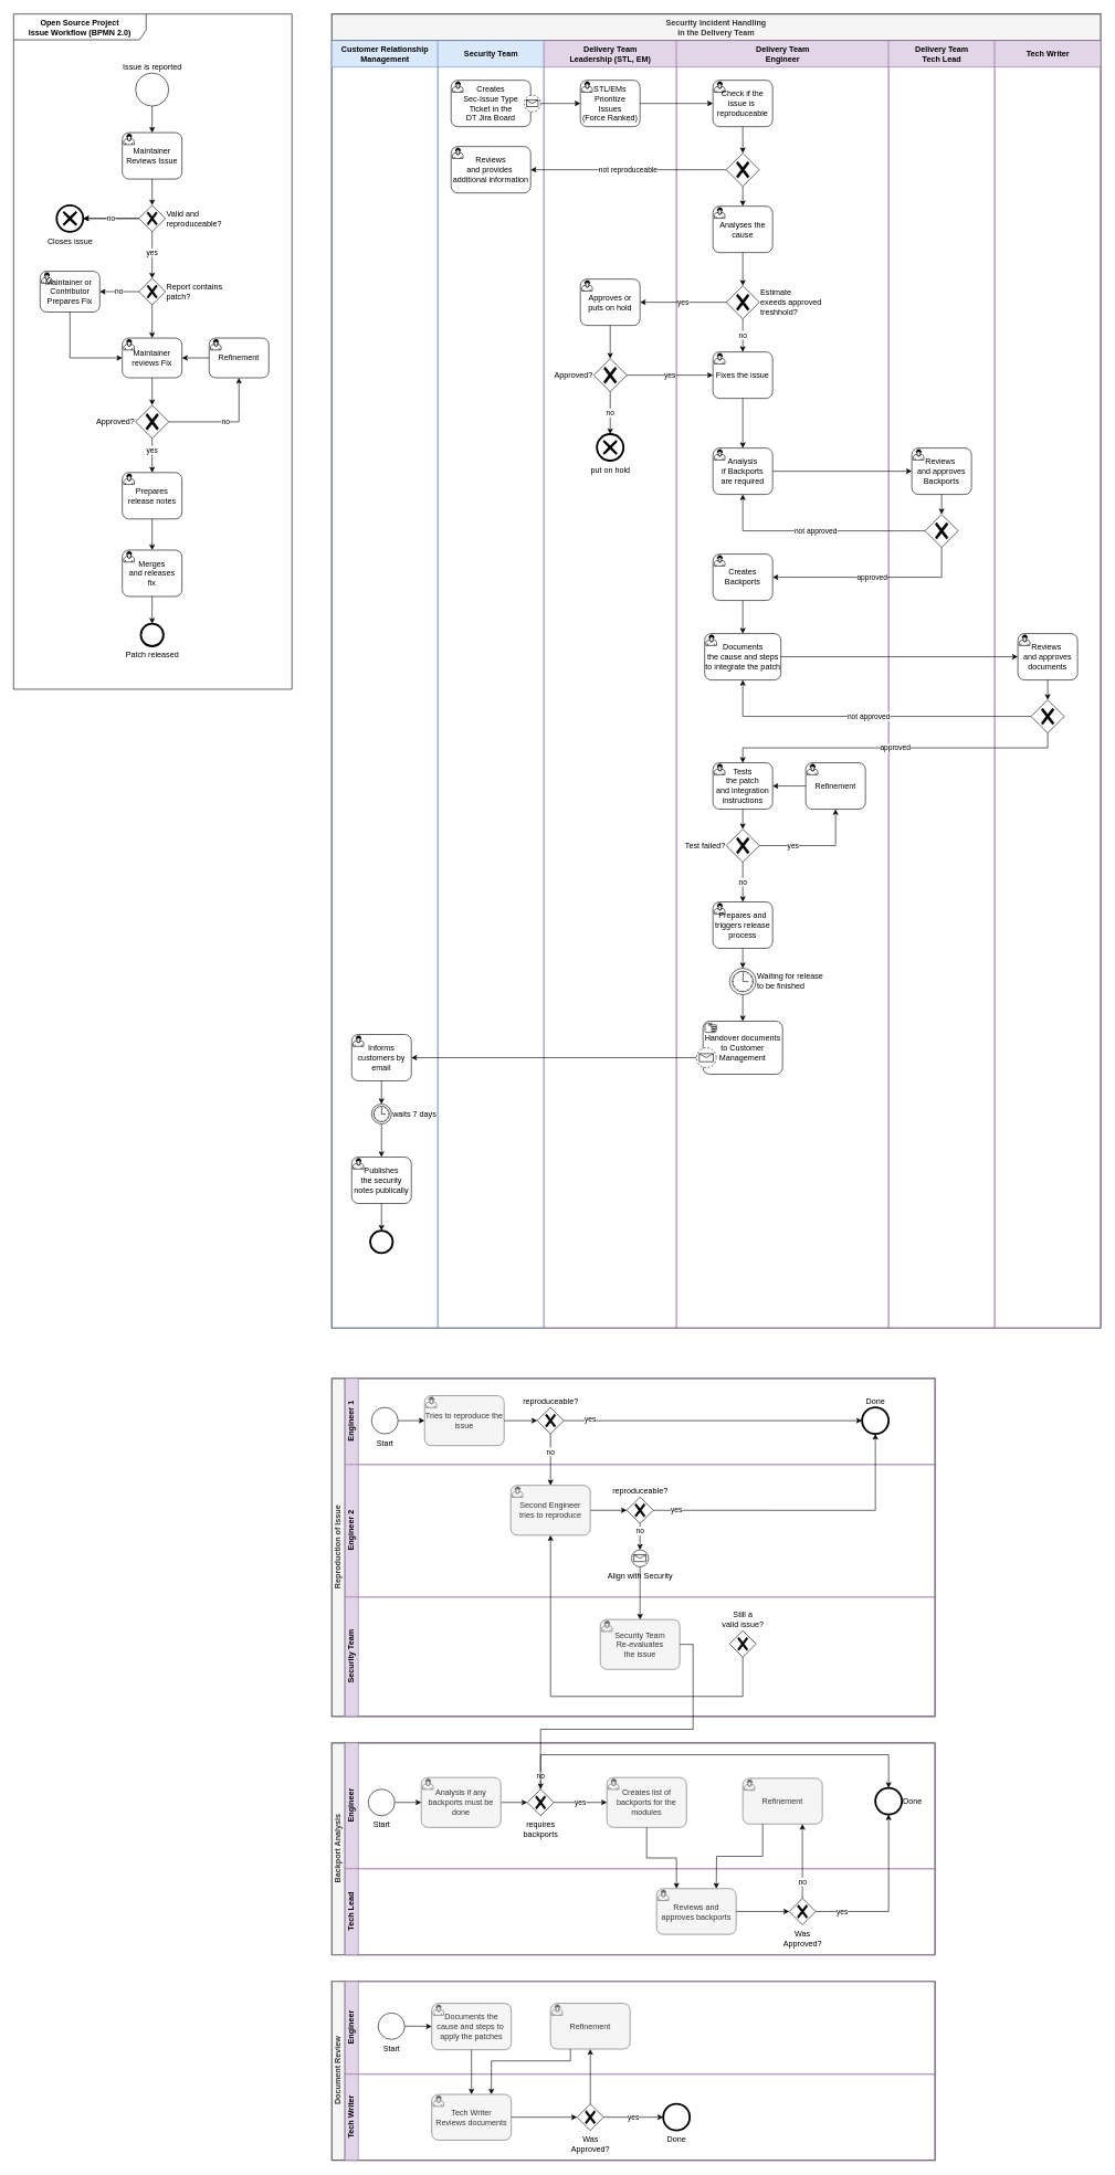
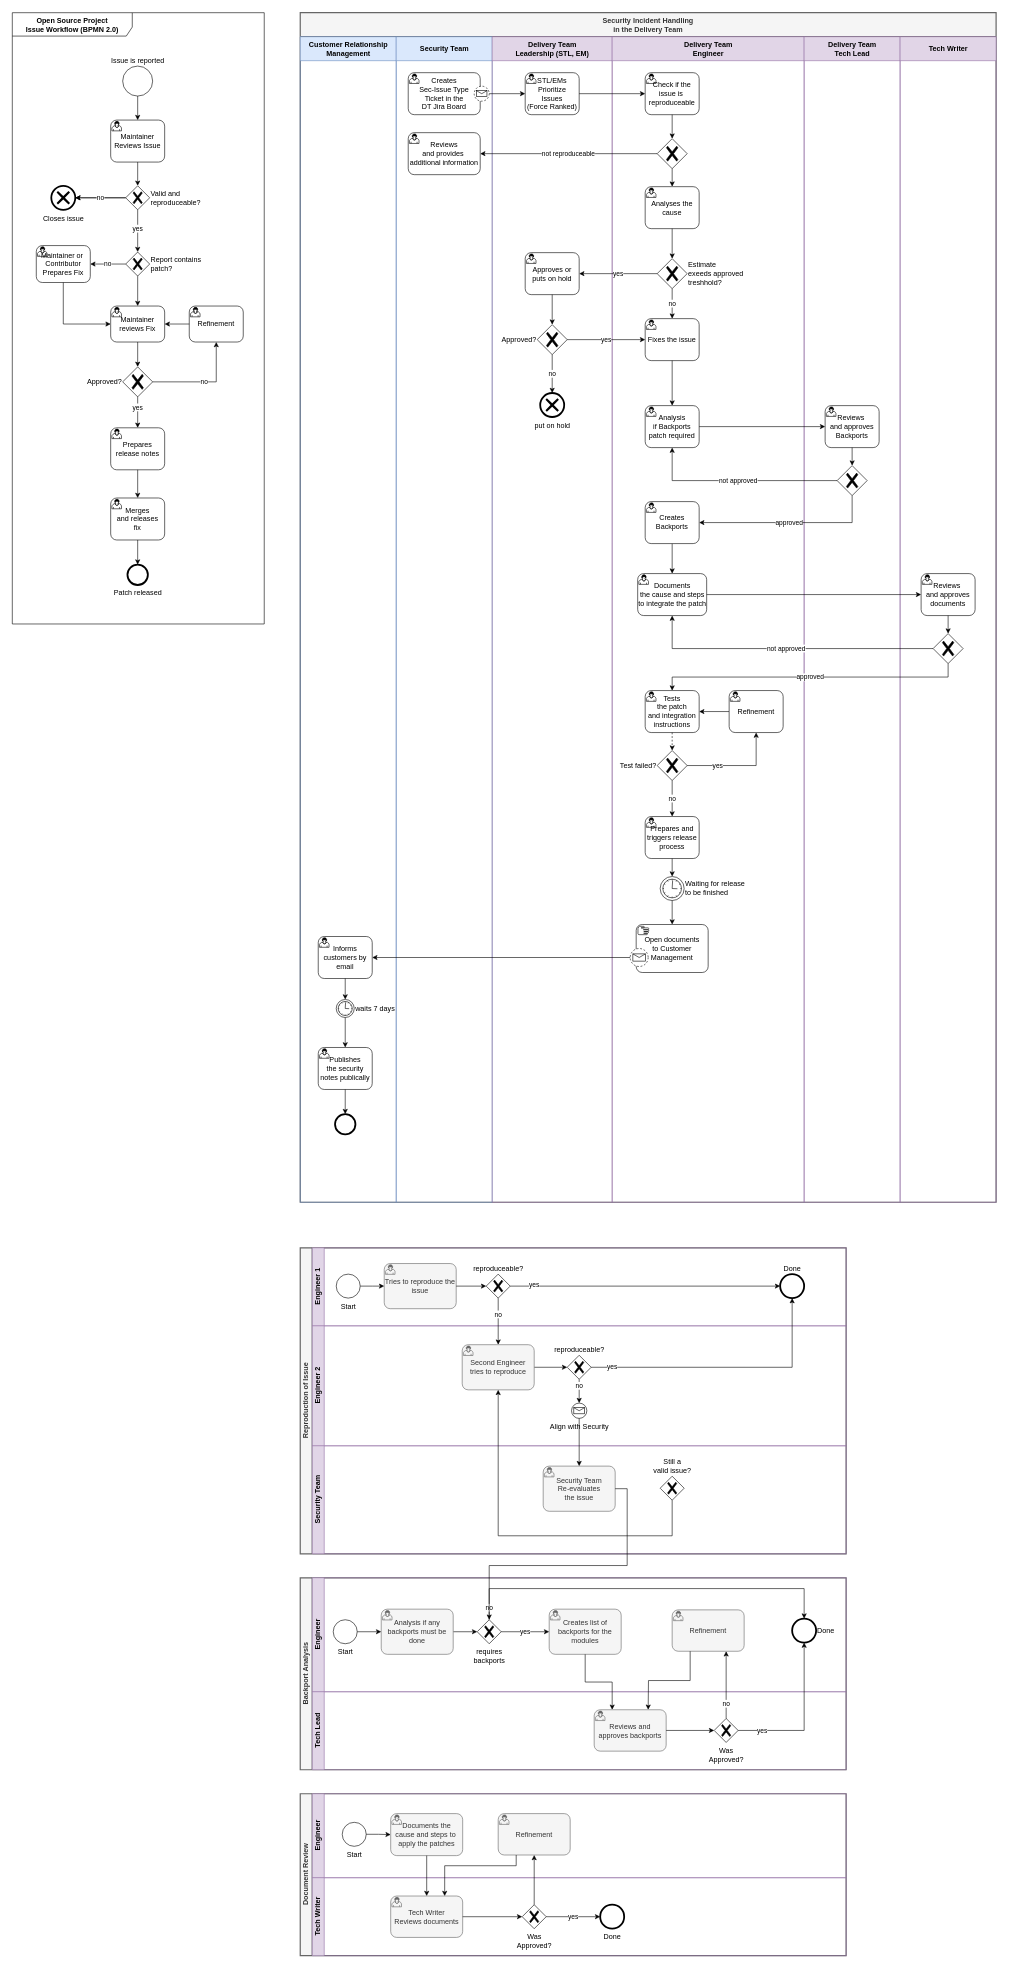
- <mxCell id="20" value="Analysis&lt;br&gt;if&amp;nbsp;Backports&lt;br&gt;are required" style="points=[[0.25,0,0],[0.5,0,0],[0.75,0,0],[1,0.25,0],[1,0.5,0],[1,0.75,0],[0.75,1,0],[0.5,1,0],[0.25,1,0],[0,0.75,0],[0,0.5,0],[0,0.25,0]];shape=mxgraph.bpmn.task;whiteSpace=wrap;rectStyle=rounded;size=10;html=1;container=1;expand=0;collapsible=0;taskMarker=user;" parent="16" vertex="1"><mxGeometry x="55" y="615" width="90" height="70" as="geometry" /></mxCell>
+ <mxCell id="20" value="Analysis&lt;br&gt;if&amp;nbsp;Backports&lt;br&gt;patch required" style="points=[[0.25,0,0],[0.5,0,0],[0.75,0,0],[1,0.25,0],[1,0.5,0],[1,0.75,0],[0.75,1,0],[0.5,1,0],[0.25,1,0],[0,0.75,0],[0,0.5,0],[0,0.25,0]];shape=mxgraph.bpmn.task;whiteSpace=wrap;rectStyle=rounded;size=10;html=1;container=1;expand=0;collapsible=0;taskMarker=user;" parent="16" vertex="1"><mxGeometry x="55" y="615" width="90" height="70" as="geometry" /></mxCell>
- <mxCell id="41" style="edgeStyle=orthogonalEdgeStyle;rounded=0;orthogonalLoop=1;jettySize=auto;html=1;exitX=0.5;exitY=1;exitDx=0;exitDy=0;exitPerimeter=0;entryX=0.5;entryY=0;entryDx=0;entryDy=0;entryPerimeter=0;" parent="16" source="39" target="40" edge="1"><mxGeometry relative="1" as="geometry" /></mxCell>
+ <mxCell id="41" style="edgeStyle=orthogonalEdgeStyle;rounded=0;orthogonalLoop=1;jettySize=auto;html=1;exitX=0.5;exitY=1;exitDx=0;exitDy=0;exitPerimeter=0;entryX=0.5;entryY=0;entryDx=0;entryDy=0;entryPerimeter=0;dashed=1;" parent="16" source="39" target="40" edge="1"><mxGeometry relative="1" as="geometry" /></mxCell>
- <mxCell id="36" value="Handover documents&lt;br&gt;to Customer Management" style="points=[[0.25,0,0],[0.5,0,0],[0.75,0,0],[1,0.25,0],[1,0.5,0],[1,0.75,0],[0.75,1,0],[0.5,1,0],[0.25,1,0],[0,0.75,0],[0,0.5,0],[0,0.25,0]];shape=mxgraph.bpmn.task;whiteSpace=wrap;rectStyle=rounded;size=10;html=1;container=1;expand=0;collapsible=0;taskMarker=manual;" parent="16" vertex="1"><mxGeometry x="40" y="1480" width="120" height="80" as="geometry" /></mxCell>
+ <mxCell id="36" value="Open documents&lt;br&gt;to Customer Management" style="points=[[0.25,0,0],[0.5,0,0],[0.75,0,0],[1,0.25,0],[1,0.5,0],[1,0.75,0],[0.75,1,0],[0.5,1,0],[0.25,1,0],[0,0.75,0],[0,0.5,0],[0,0.25,0]];shape=mxgraph.bpmn.task;whiteSpace=wrap;rectStyle=rounded;size=10;html=1;container=1;expand=0;collapsible=0;taskMarker=manual;" parent="16" vertex="1"><mxGeometry x="40" y="1480" width="120" height="80" as="geometry" /></mxCell>
